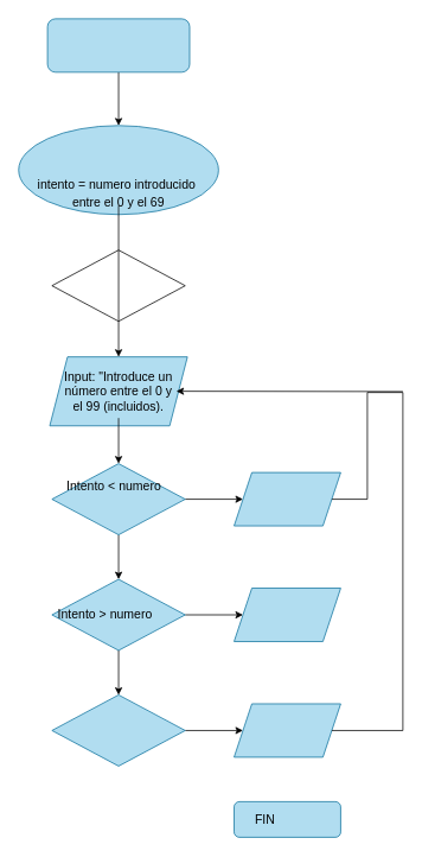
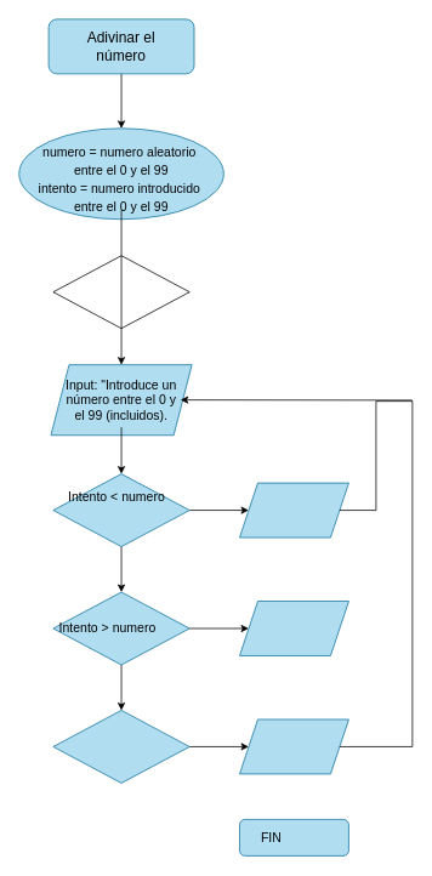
+ <mxCell id="4" value="&lt;font style=&quot;font-size: 16px&quot; color=&quot;#000000&quot;&gt;Adivinar el número&lt;/font&gt;" style="text;html=1;strokeColor=none;fillColor=none;align=center;verticalAlign=middle;whiteSpace=wrap;rounded=0;" vertex="1" parent="1"><mxGeometry x="83" y="35" width="100" height="30" as="geometry" /></mxCell>
+ <mxCell id="6" value="&lt;font style=&quot;font-size: 14px&quot;&gt;numero = numero aleatorio&amp;nbsp; entre el 0 y el 99&lt;/font&gt;" style="text;html=1;strokeColor=none;fillColor=none;align=center;verticalAlign=middle;whiteSpace=wrap;rounded=0;fontSize=16;fontColor=#000000;" vertex="1" parent="1"><mxGeometry x="33" y="160" width="200" height="30" as="geometry" /></mxCell>
- <mxCell id="8" value="&lt;font style=&quot;font-size: 14px&quot;&gt;intento = numero introducido&amp;nbsp; entre el 0 y el 69&lt;/font&gt;" style="text;html=1;strokeColor=none;fillColor=none;align=center;verticalAlign=middle;whiteSpace=wrap;rounded=0;fontSize=16;fontColor=#000000;" vertex="1" parent="1"><mxGeometry x="33" y="200" width="200" height="30" as="geometry" /></mxCell>
+ <mxCell id="8" value="&lt;font style=&quot;font-size: 14px&quot;&gt;intento = numero introducido&amp;nbsp; entre el 0 y el 99&lt;/font&gt;" style="text;html=1;strokeColor=none;fillColor=none;align=center;verticalAlign=middle;whiteSpace=wrap;rounded=0;fontSize=16;fontColor=#000000;" vertex="1" parent="1"><mxGeometry x="33" y="200" width="200" height="30" as="geometry" /></mxCell>
